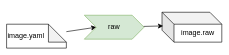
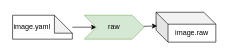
- <mxCell id="4" value="image.raw" style="shape=cube;whiteSpace=wrap;html=1;boundedLbl=1;backgroundOutline=1;darkOpacity=0.05;darkOpacity2=0.1;" vertex="1" parent="1"><mxGeometry x="270" y="20" width="100" height="50" as="geometry" /></mxCell>
+ <mxCell id="4" value="image.raw" style="shape=cube;whiteSpace=wrap;html=1;boundedLbl=1;backgroundOutline=1;darkOpacity=0.05;darkOpacity2=0.1;" vertex="1" parent="1"><mxGeometry x="260" y="20" width="100" height="50" as="geometry" /></mxCell>
- <mxCell id="3" value="image.yaml" style="shape=note;whiteSpace=wrap;html=1;backgroundOutline=1;darkOpacity=0.05;align=left;" vertex="1" parent="1"><mxGeometry x="10" y="40" width="100" height="40" as="geometry" /></mxCell>
+ <mxCell id="3" value="image.yaml" style="shape=note;whiteSpace=wrap;html=1;backgroundOutline=1;darkOpacity=0.05;align=left;" vertex="1" parent="1"><mxGeometry x="20" y="25" width="100" height="40" as="geometry" /></mxCell>
